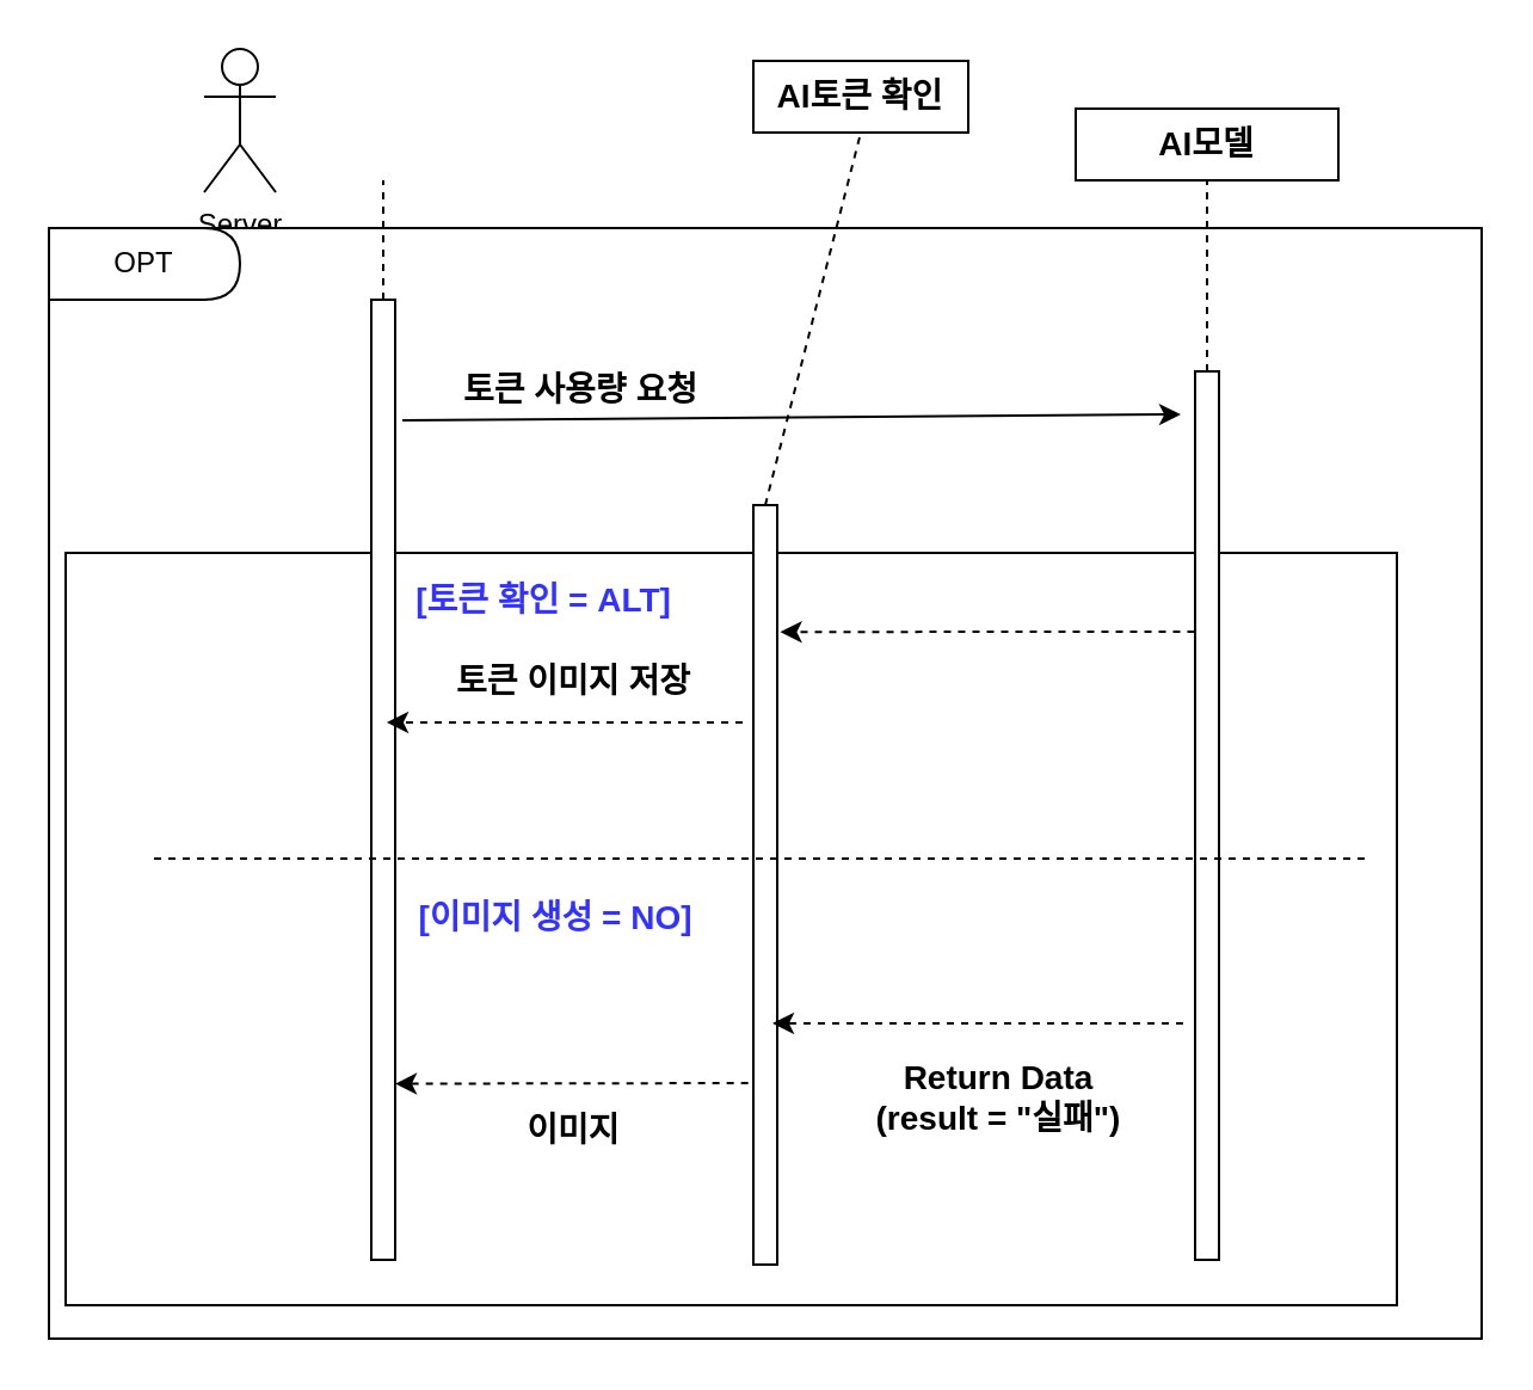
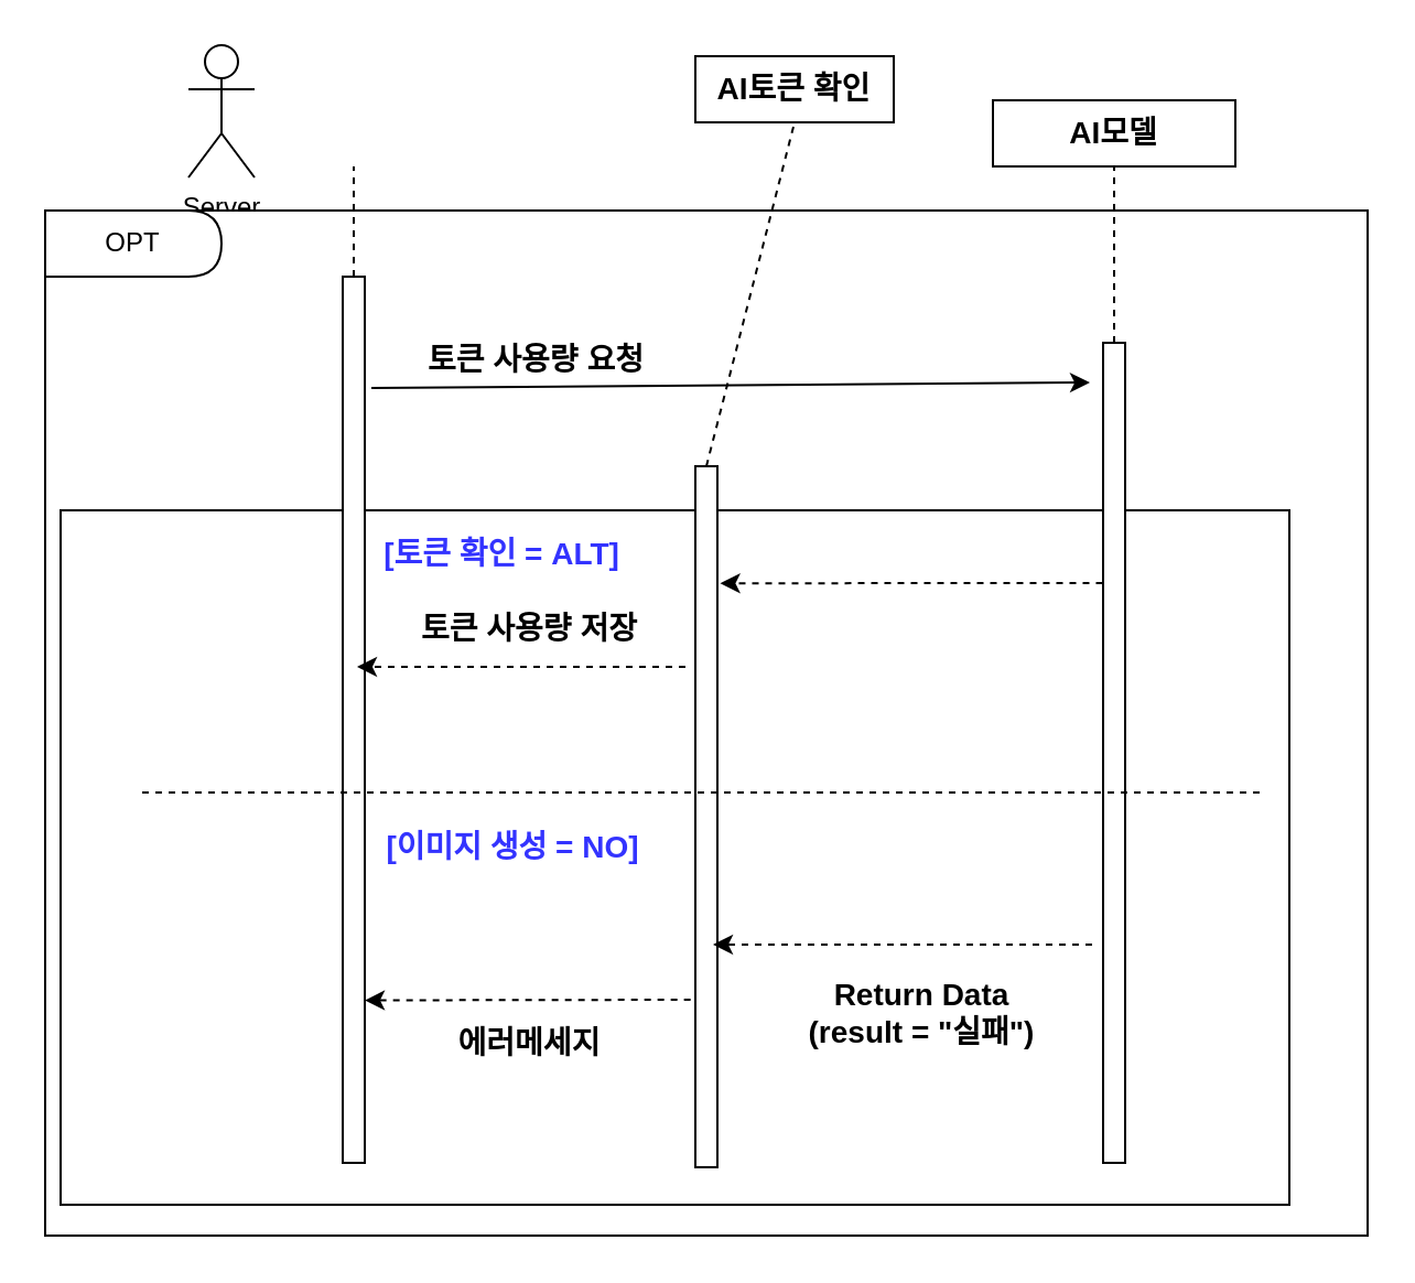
- <mxCell id="17" value="&lt;span style=&quot;font-size: 14px;&quot;&gt;&lt;b&gt;토큰 이미지 저장&lt;/b&gt;&lt;/span&gt;" style="text;html=1;align=center;verticalAlign=middle;whiteSpace=wrap;rounded=0;" vertex="1" parent="1"><mxGeometry x="175" y="270" width="130" height="30" as="geometry" /></mxCell>
+ <mxCell id="17" value="&lt;span style=&quot;font-size: 14px;&quot;&gt;&lt;b&gt;토큰 사용량 저장&lt;/b&gt;&lt;/span&gt;" style="text;html=1;align=center;verticalAlign=middle;whiteSpace=wrap;rounded=0;" vertex="1" parent="1"><mxGeometry x="175" y="270" width="130" height="30" as="geometry" /></mxCell>
- <mxCell id="25" value="&lt;span style=&quot;font-size: 14px;&quot;&gt;&lt;b&gt;이미지&lt;/b&gt;&lt;/span&gt;" style="text;html=1;align=center;verticalAlign=middle;whiteSpace=wrap;rounded=0;" vertex="1" parent="1"><mxGeometry x="178.01" y="458" width="123.99" height="30" as="geometry" /></mxCell>
+ <mxCell id="25" value="&lt;span style=&quot;font-size: 14px;&quot;&gt;&lt;b&gt;에러메세지&lt;/b&gt;&lt;/span&gt;" style="text;html=1;align=center;verticalAlign=middle;whiteSpace=wrap;rounded=0;" vertex="1" parent="1"><mxGeometry x="178.01" y="458" width="123.99" height="30" as="geometry" /></mxCell>
